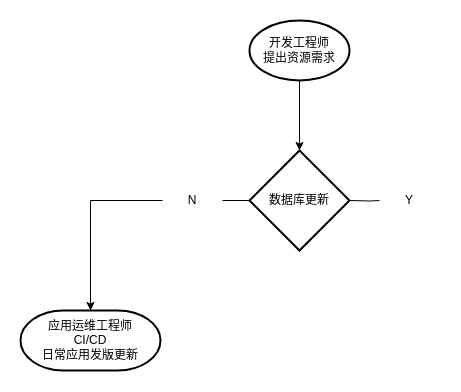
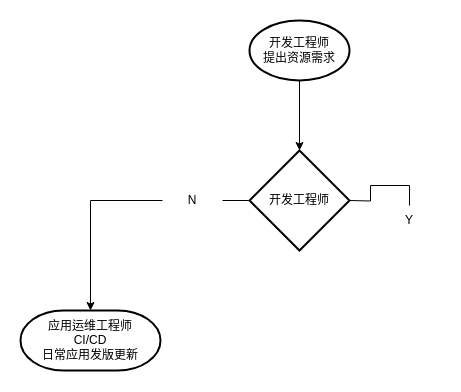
- <mxCell id="5" value="数据库更新" style="strokeWidth=2;html=1;shape=mxgraph.flowchart.decision;whiteSpace=wrap;" parent="1" vertex="1"><mxGeometry x="249" y="150" width="100" height="100" as="geometry" /></mxCell>
+ <mxCell id="5" value="开发工程师" style="strokeWidth=2;html=1;shape=mxgraph.flowchart.decision;whiteSpace=wrap;" parent="1" vertex="1"><mxGeometry x="249" y="150" width="100" height="100" as="geometry" /></mxCell>
- <mxCell id="6" value="Y" style="text;html=1;strokeColor=none;fillColor=none;align=center;verticalAlign=middle;whiteSpace=wrap;rounded=0;" vertex="1" parent="1"><mxGeometry x="379" y="185" width="60" height="30" as="geometry" /></mxCell>
+ <mxCell id="6" value="Y" style="text;html=1;strokeColor=none;fillColor=none;align=center;verticalAlign=middle;whiteSpace=wrap;rounded=0;" vertex="1" parent="1"><mxGeometry x="379" y="205" width="60" height="30" as="geometry" /></mxCell>
